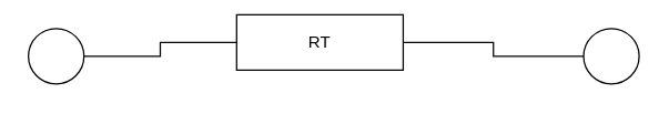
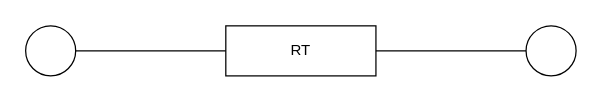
- <mxCell id="2" value="RT" style="rounded=0;whiteSpace=wrap;html=1;" vertex="1" parent="1"><mxGeometry x="170" y="10" width="120" height="40" as="geometry" /></mxCell>
+ <mxCell id="2" value="RT" style="rounded=0;whiteSpace=wrap;html=1;" vertex="1" parent="1"><mxGeometry x="180" y="20" width="120" height="40" as="geometry" /></mxCell>
